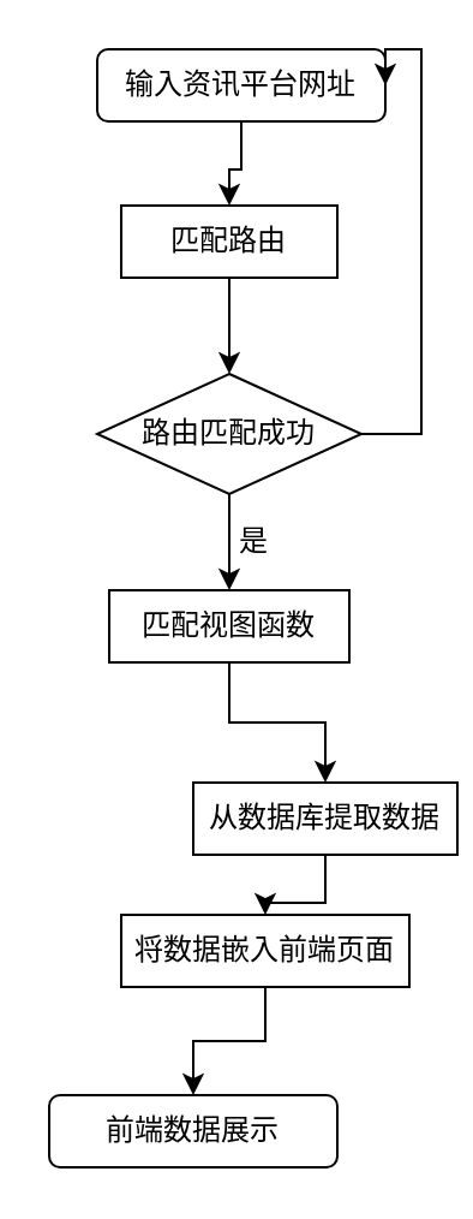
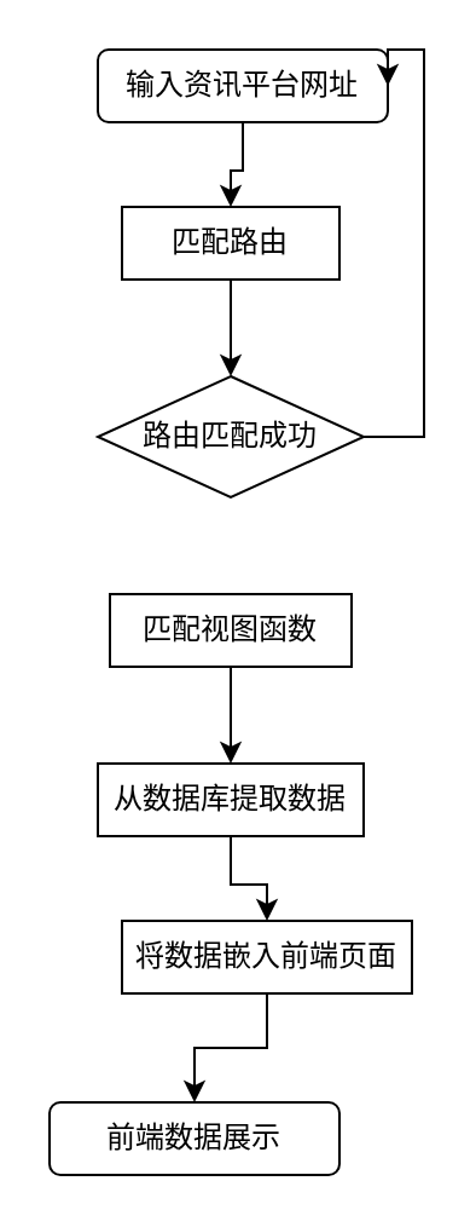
- <mxCell id="6" style="edgeStyle=orthogonalEdgeStyle;rounded=0;orthogonalLoop=1;jettySize=auto;html=1;entryX=0.5;entryY=0;entryDx=0;entryDy=0;" edge="1" parent="1" source="8" target="10"><mxGeometry relative="1" as="geometry" /></mxCell>
- <mxCell id="11" value="是" style="text;html=1;align=center;verticalAlign=middle;resizable=0;points=[];autosize=1;strokeColor=none;fillColor=none;" vertex="1" parent="1"><mxGeometry x="90" y="215" width="30" height="20" as="geometry" /></mxCell>
- <mxCell id="13" value="从数据库提取数据" style="rounded=0;whiteSpace=wrap;html=1;" vertex="1" parent="1"><mxGeometry x="80" y="325" width="110" height="30" as="geometry" /></mxCell>
+ <mxCell id="13" value="从数据库提取数据" style="rounded=0;whiteSpace=wrap;html=1;" vertex="1" parent="1"><mxGeometry x="40" y="315" width="110" height="30" as="geometry" /></mxCell>
